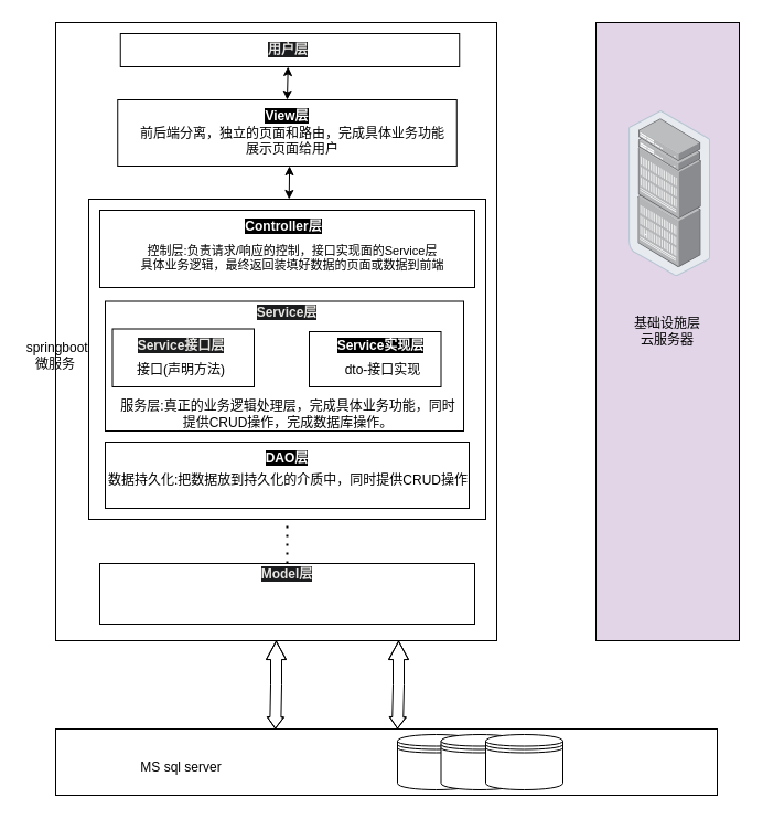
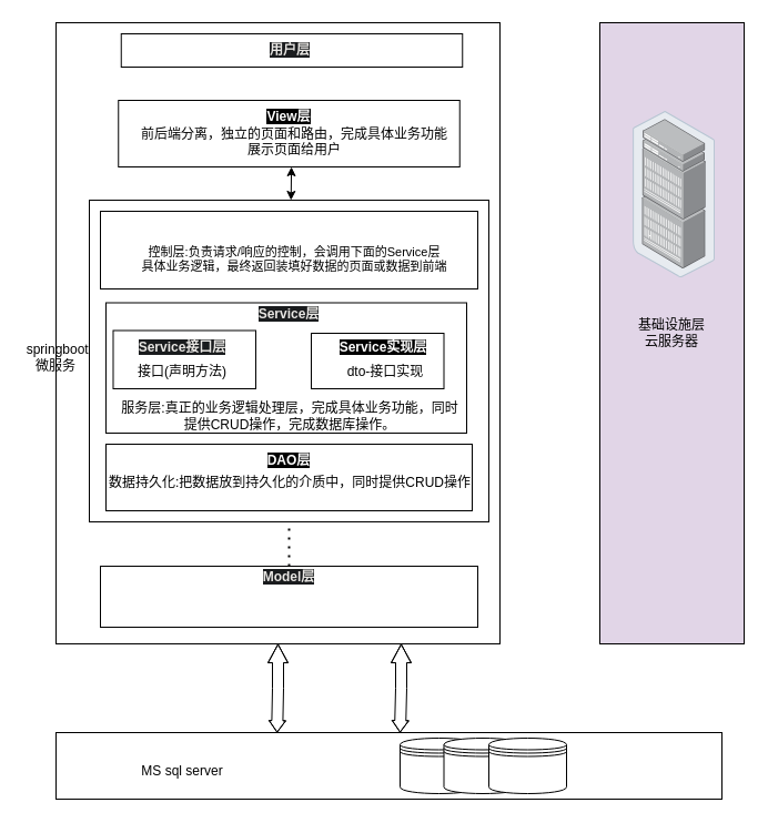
- <mxCell id="36" value="" style="endArrow=classic;startArrow=classic;html=1;rounded=0;entryX=0.5;entryY=1;entryDx=0;entryDy=0;exitX=0.5;exitY=0;exitDx=0;exitDy=0;" edge="1" parent="1" source="18" target="16"><mxGeometry width="50" height="50" relative="1" as="geometry"><mxPoint x="230" y="110" as="sourcePoint" /><mxPoint x="280" y="60" as="targetPoint" /></mxGeometry></mxCell>
- <mxCell id="19" value="&lt;b&gt;&lt;font style=&quot;background-color: rgb(0, 0, 0);&quot; color=&quot;#ffffff&quot;&gt;Controller层&lt;/font&gt;&lt;/b&gt;" style="text;html=1;strokeColor=none;fillColor=none;align=center;verticalAlign=middle;whiteSpace=wrap;rounded=0;" vertex="1" parent="1"><mxGeometry x="207" y="190" width="100" height="30" as="geometry" /></mxCell>
- <mxCell id="20" value="&lt;div style=&quot;font-size: 11px;&quot;&gt;&lt;font style=&quot;font-size: 11px;&quot;&gt;控制层:负责请求/响应的控制，接口实现&lt;span data-darkreader-inline-color=&quot;&quot; data-darkreader-inline-bgcolor=&quot;&quot; style=&quot;background-color: initial; color: rgb(0, 0, 0); --darkreader-inline-bgcolor: initial; --darkreader-inline-color:#e8e6e3; font-size: 11px;&quot;&gt;面的Service层&lt;/span&gt;&lt;/font&gt;&lt;/div&gt;&lt;div style=&quot;font-size: 11px;&quot;&gt;&lt;font style=&quot;font-size: 11px;&quot;&gt;&lt;span data-darkreader-inline-color=&quot;&quot; data-darkreader-inline-bgcolor=&quot;&quot; style=&quot;background-color: initial; color: rgb(0, 0, 0); --darkreader-inline-bgcolor: initial; --darkreader-inline-color:#e8e6e3; font-size: 11px;&quot;&gt;具体业务逻辑，最终返回装&lt;/span&gt;&lt;span data-darkreader-inline-color=&quot;&quot; data-darkreader-inline-bgcolor=&quot;&quot; style=&quot;background-color: initial; color: rgb(0, 0, 0); --darkreader-inline-bgcolor: initial; --darkreader-inline-color:#e8e6e3; font-size: 11px;&quot;&gt;填好数据的页面或数据到前端&lt;/span&gt;&lt;/font&gt;&lt;/div&gt;&lt;div style=&quot;font-size: 11px;&quot;&gt;&lt;br style=&quot;font-size: 11px;&quot;&gt;&lt;/div&gt;" style="text;html=1;strokeColor=none;fillColor=none;align=center;verticalAlign=middle;whiteSpace=wrap;rounded=0;" vertex="1" parent="1"><mxGeometry x="95" y="230" width="340" height="20" as="geometry" /></mxCell>
+ <mxCell id="20" value="&lt;div style=&quot;font-size: 11px;&quot;&gt;&lt;font style=&quot;font-size: 11px;&quot;&gt;控制层:负责请求/响应的控制，会调用下&lt;span data-darkreader-inline-color=&quot;&quot; data-darkreader-inline-bgcolor=&quot;&quot; style=&quot;background-color: initial; color: rgb(0, 0, 0); --darkreader-inline-bgcolor: initial; --darkreader-inline-color:#e8e6e3; font-size: 11px;&quot;&gt;面的Service层&lt;/span&gt;&lt;/font&gt;&lt;/div&gt;&lt;div style=&quot;font-size: 11px;&quot;&gt;&lt;font style=&quot;font-size: 11px;&quot;&gt;&lt;span data-darkreader-inline-color=&quot;&quot; data-darkreader-inline-bgcolor=&quot;&quot; style=&quot;background-color: initial; color: rgb(0, 0, 0); --darkreader-inline-bgcolor: initial; --darkreader-inline-color:#e8e6e3; font-size: 11px;&quot;&gt;具体业务逻辑，最终返回装&lt;/span&gt;&lt;span data-darkreader-inline-color=&quot;&quot; data-darkreader-inline-bgcolor=&quot;&quot; style=&quot;background-color: initial; color: rgb(0, 0, 0); --darkreader-inline-bgcolor: initial; --darkreader-inline-color:#e8e6e3; font-size: 11px;&quot;&gt;填好数据的页面或数据到前端&lt;/span&gt;&lt;/font&gt;&lt;/div&gt;&lt;div style=&quot;font-size: 11px;&quot;&gt;&lt;br style=&quot;font-size: 11px;&quot;&gt;&lt;/div&gt;" style="text;html=1;strokeColor=none;fillColor=none;align=center;verticalAlign=middle;whiteSpace=wrap;rounded=0;" vertex="1" parent="1"><mxGeometry x="95" y="230" width="340" height="20" as="geometry" /></mxCell>
